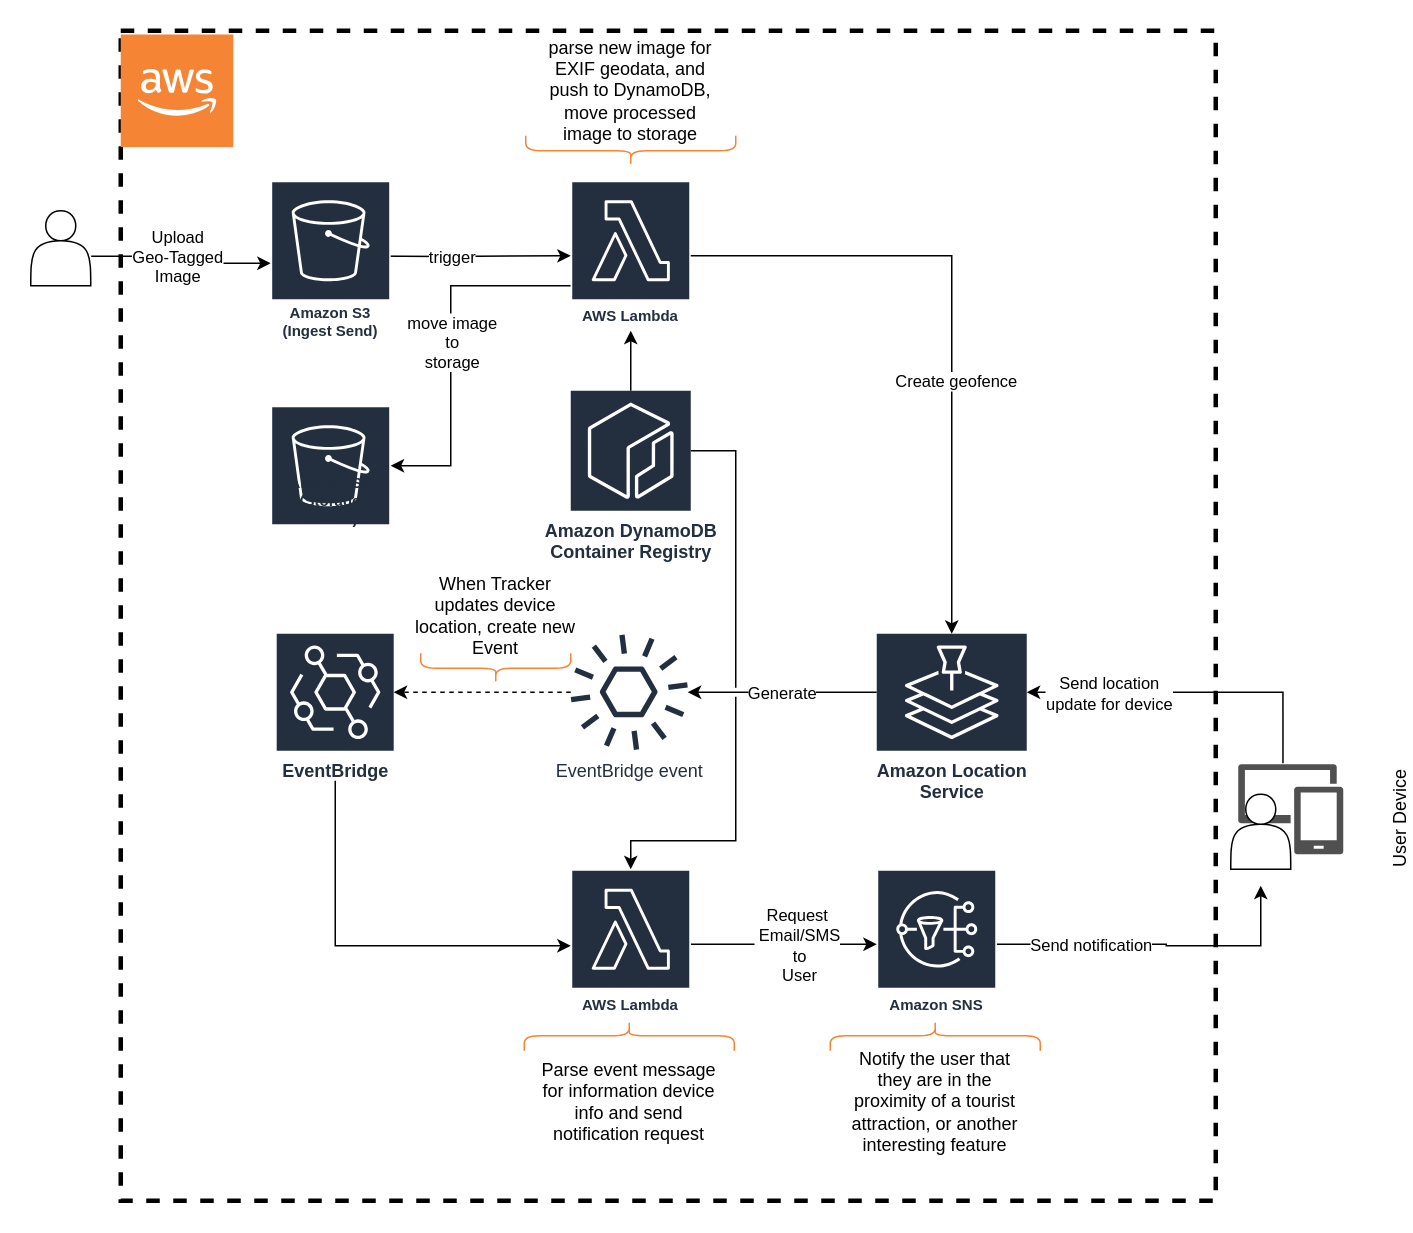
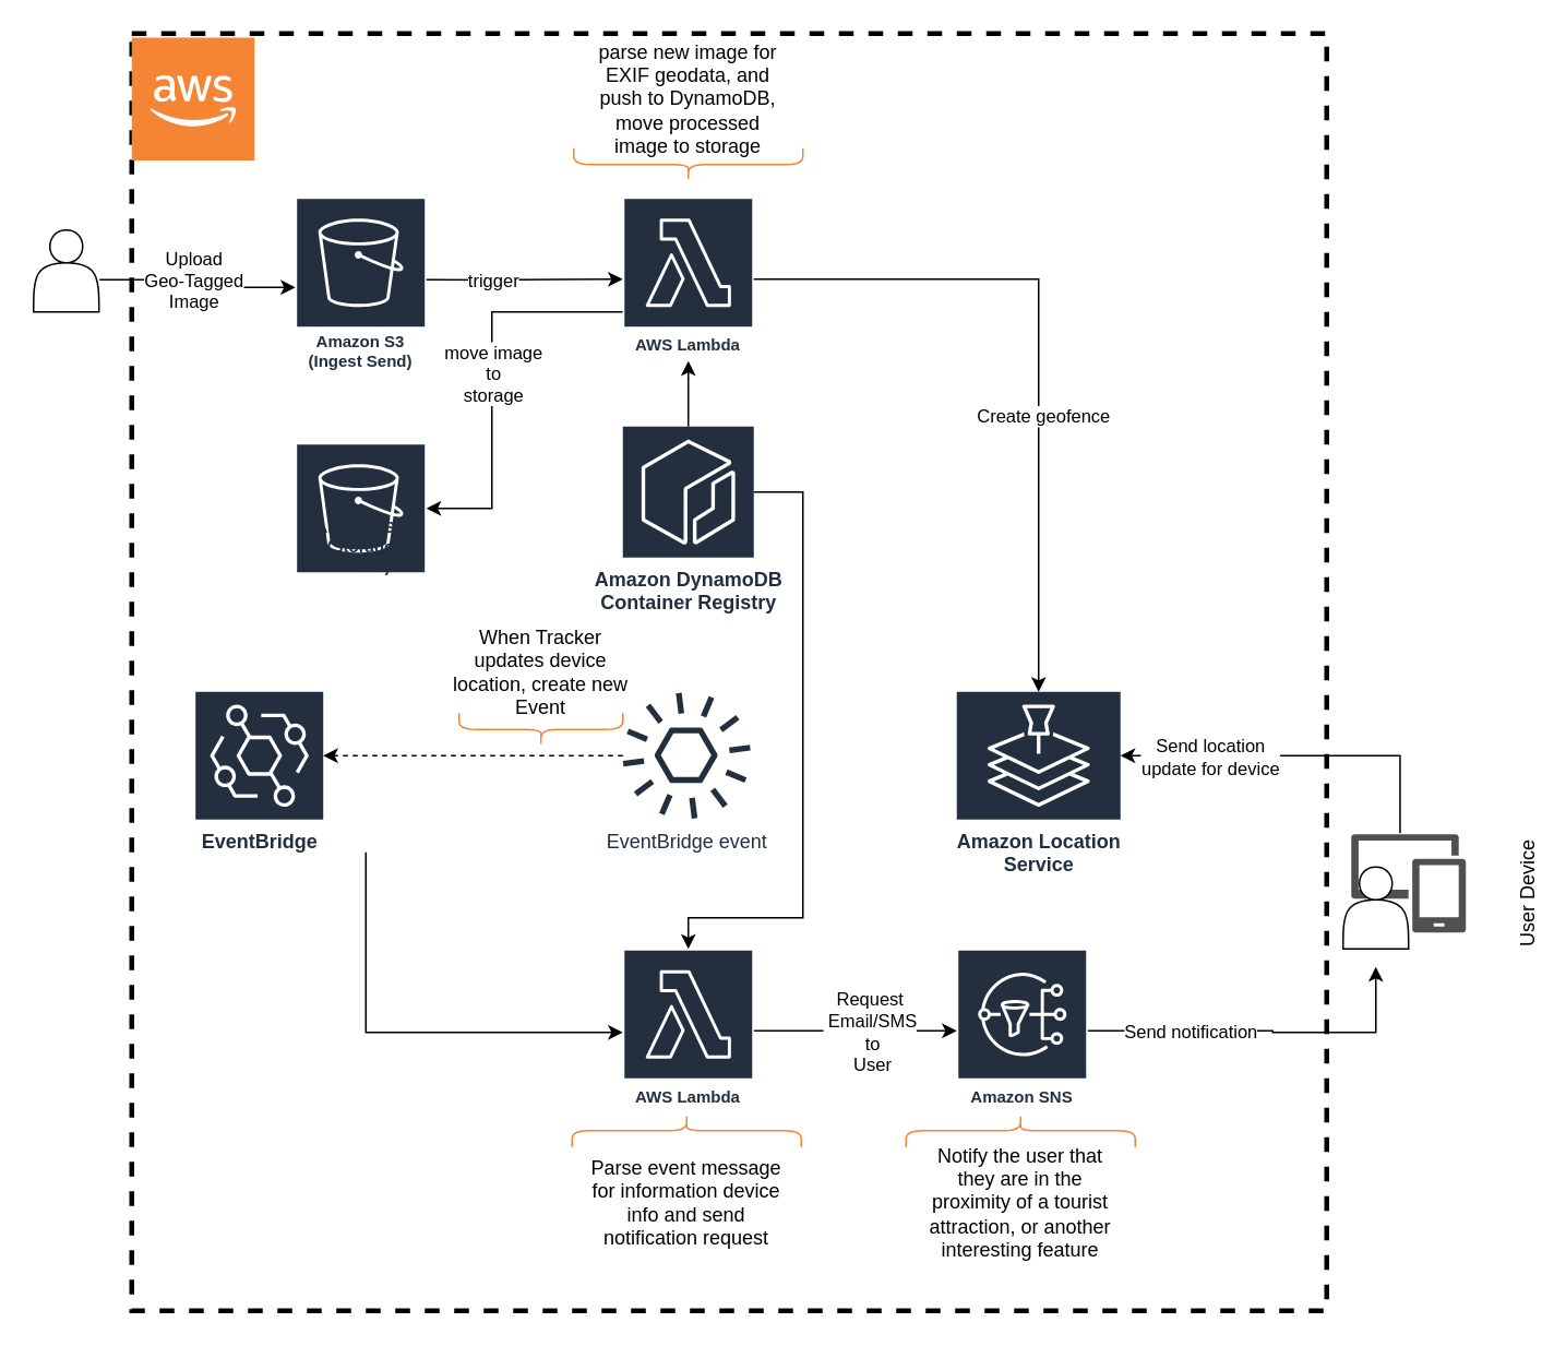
- <mxCell id="24" value="&lt;b&gt;EventBridge&lt;/b&gt;" style="sketch=0;points=[[0,0,0],[0.25,0,0],[0.5,0,0],[0.75,0,0],[1,0,0],[0,1,0],[0.25,1,0],[0.5,1,0],[0.75,1,0],[1,1,0],[0,0.25,0],[0,0.5,0],[0,0.75,0],[1,0.25,0],[1,0.5,0],[1,0.75,0]];outlineConnect=0;fontColor=#232F3E;fillColor=#232F3E;strokeColor=#ffffff;dashed=0;verticalLabelPosition=bottom;verticalAlign=top;align=center;html=1;fontSize=12;fontStyle=0;aspect=fixed;shape=mxgraph.aws4.resourceIcon;resIcon=mxgraph.aws4.eventbridge;" parent="1" vertex="1"><mxGeometry x="183.97" y="422" width="78" height="78" as="geometry" /></mxCell>
+ <mxCell id="24" value="&lt;b&gt;EventBridge&lt;/b&gt;" style="sketch=0;points=[[0,0,0],[0.25,0,0],[0.5,0,0],[0.75,0,0],[1,0,0],[0,1,0],[0.25,1,0],[0.5,1,0],[0.75,1,0],[1,1,0],[0,0.25,0],[0,0.5,0],[0,0.75,0],[1,0.25,0],[1,0.5,0],[1,0.75,0]];outlineConnect=0;fontColor=#232F3E;fillColor=#232F3E;strokeColor=#ffffff;dashed=0;verticalLabelPosition=bottom;verticalAlign=top;align=center;html=1;fontSize=12;fontStyle=0;aspect=fixed;shape=mxgraph.aws4.resourceIcon;resIcon=mxgraph.aws4.eventbridge;" parent="1" vertex="1"><mxGeometry x="118.97" y="422" width="78" height="78" as="geometry" /></mxCell>
- <mxCell id="13" style="edgeStyle=orthogonalEdgeStyle;rounded=0;orthogonalLoop=1;jettySize=auto;html=1;" edge="1" parent="1" source="15" target="26"><mxGeometry relative="1" as="geometry" /></mxCell>
- <mxCell id="14" value="Generate" style="edgeLabel;html=1;align=center;verticalAlign=middle;resizable=0;points=[];" vertex="1" connectable="0" parent="13"><mxGeometry x="0.443" y="3" relative="1" as="geometry"><mxPoint x="27" y="-3" as="offset" /></mxGeometry></mxCell>
